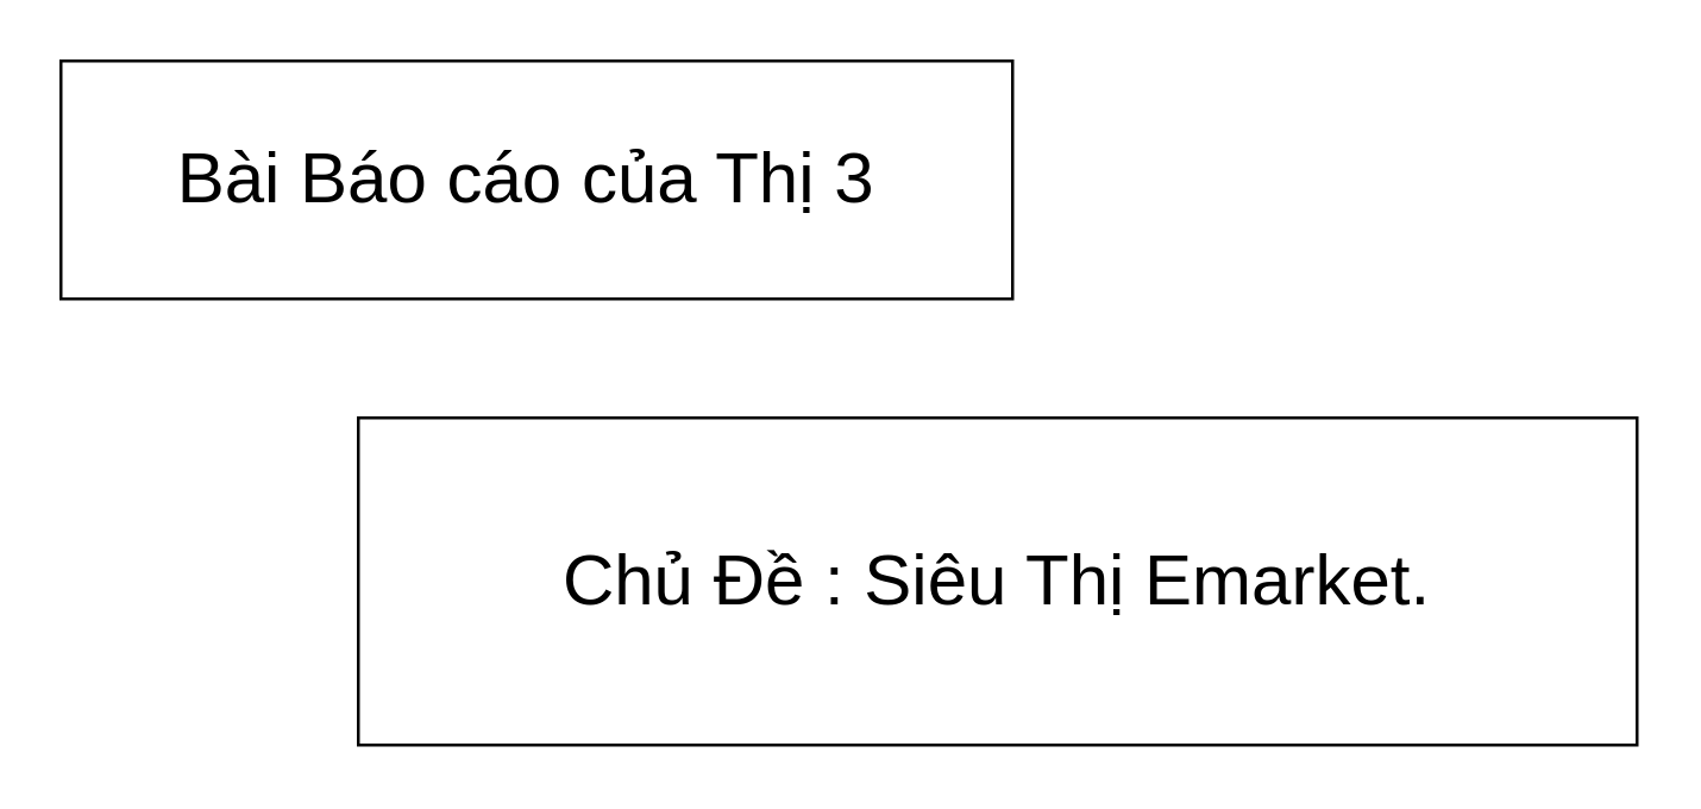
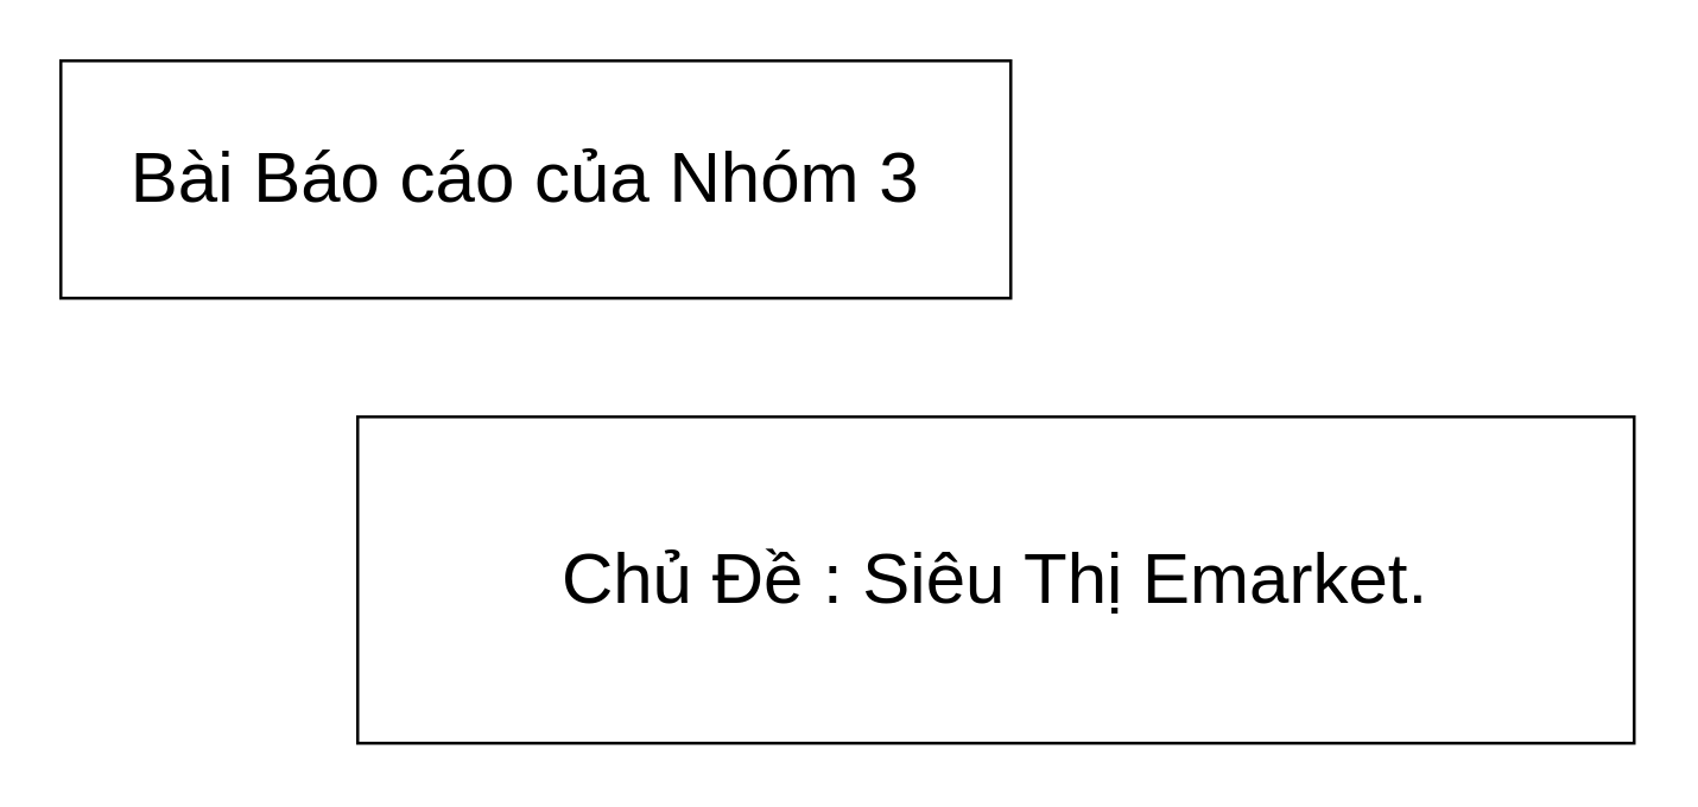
- <mxCell id="2" value="&lt;font style=&quot;font-size: 24px;&quot;&gt;Bài Báo cáo của Thị 3&amp;nbsp;&lt;/font&gt;" style="whiteSpace=wrap;html=1;" parent="1" vertex="1"><mxGeometry x="20" y="20" width="320" height="80" as="geometry" /></mxCell>
+ <mxCell id="2" value="&lt;font style=&quot;font-size: 24px;&quot;&gt;Bài Báo cáo của Nhóm 3&amp;nbsp;&lt;/font&gt;" style="whiteSpace=wrap;html=1;" parent="1" vertex="1"><mxGeometry x="20" y="20" width="320" height="80" as="geometry" /></mxCell>
